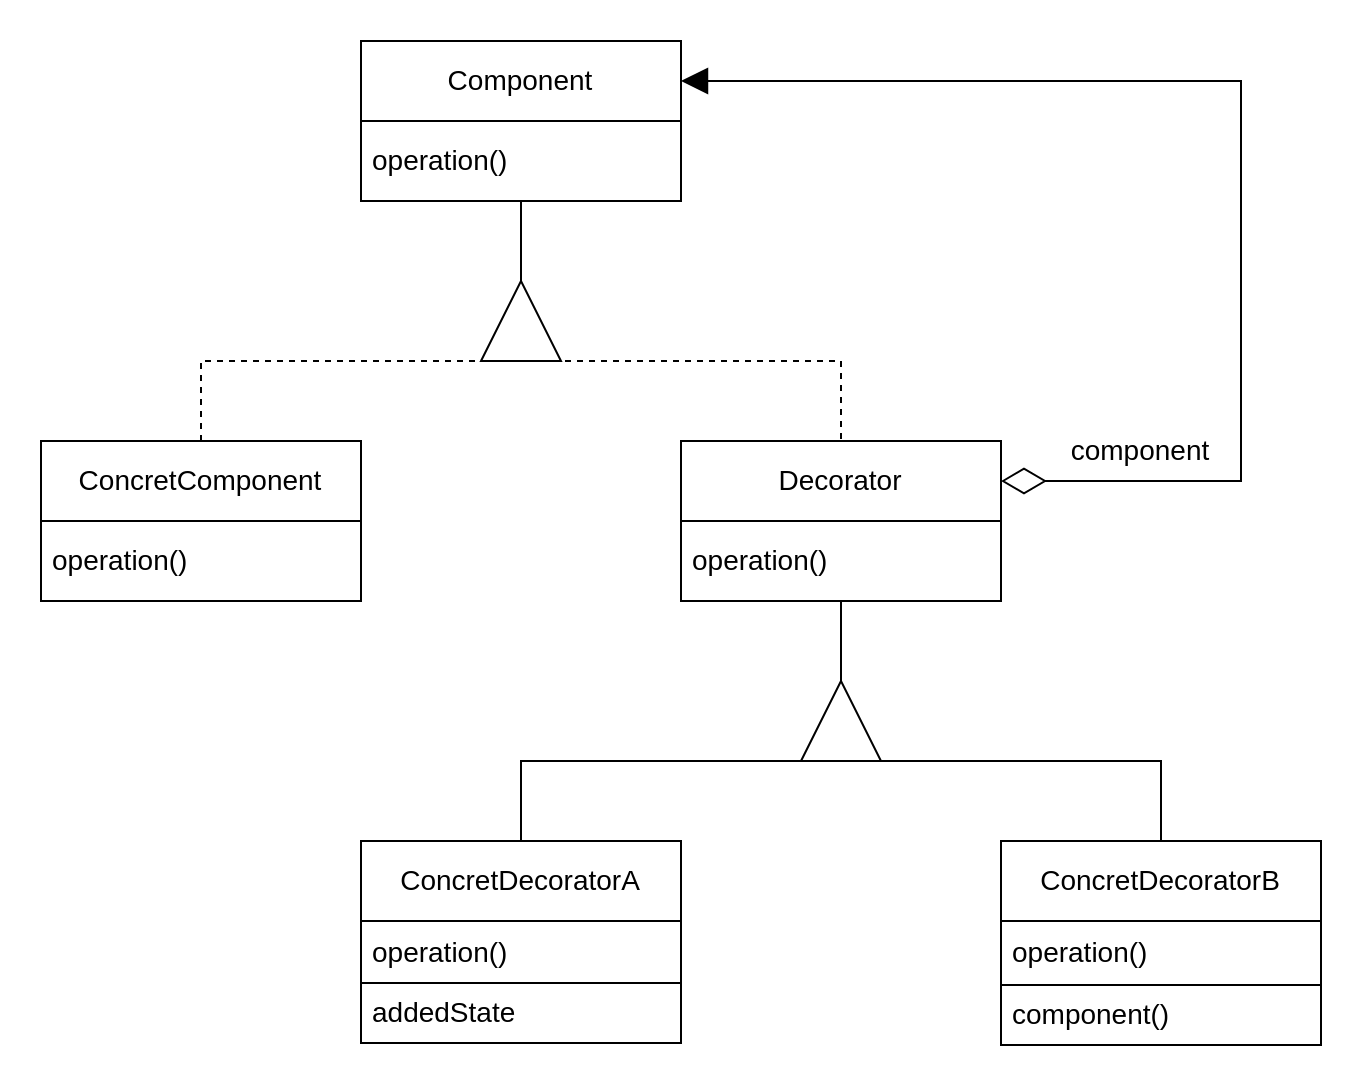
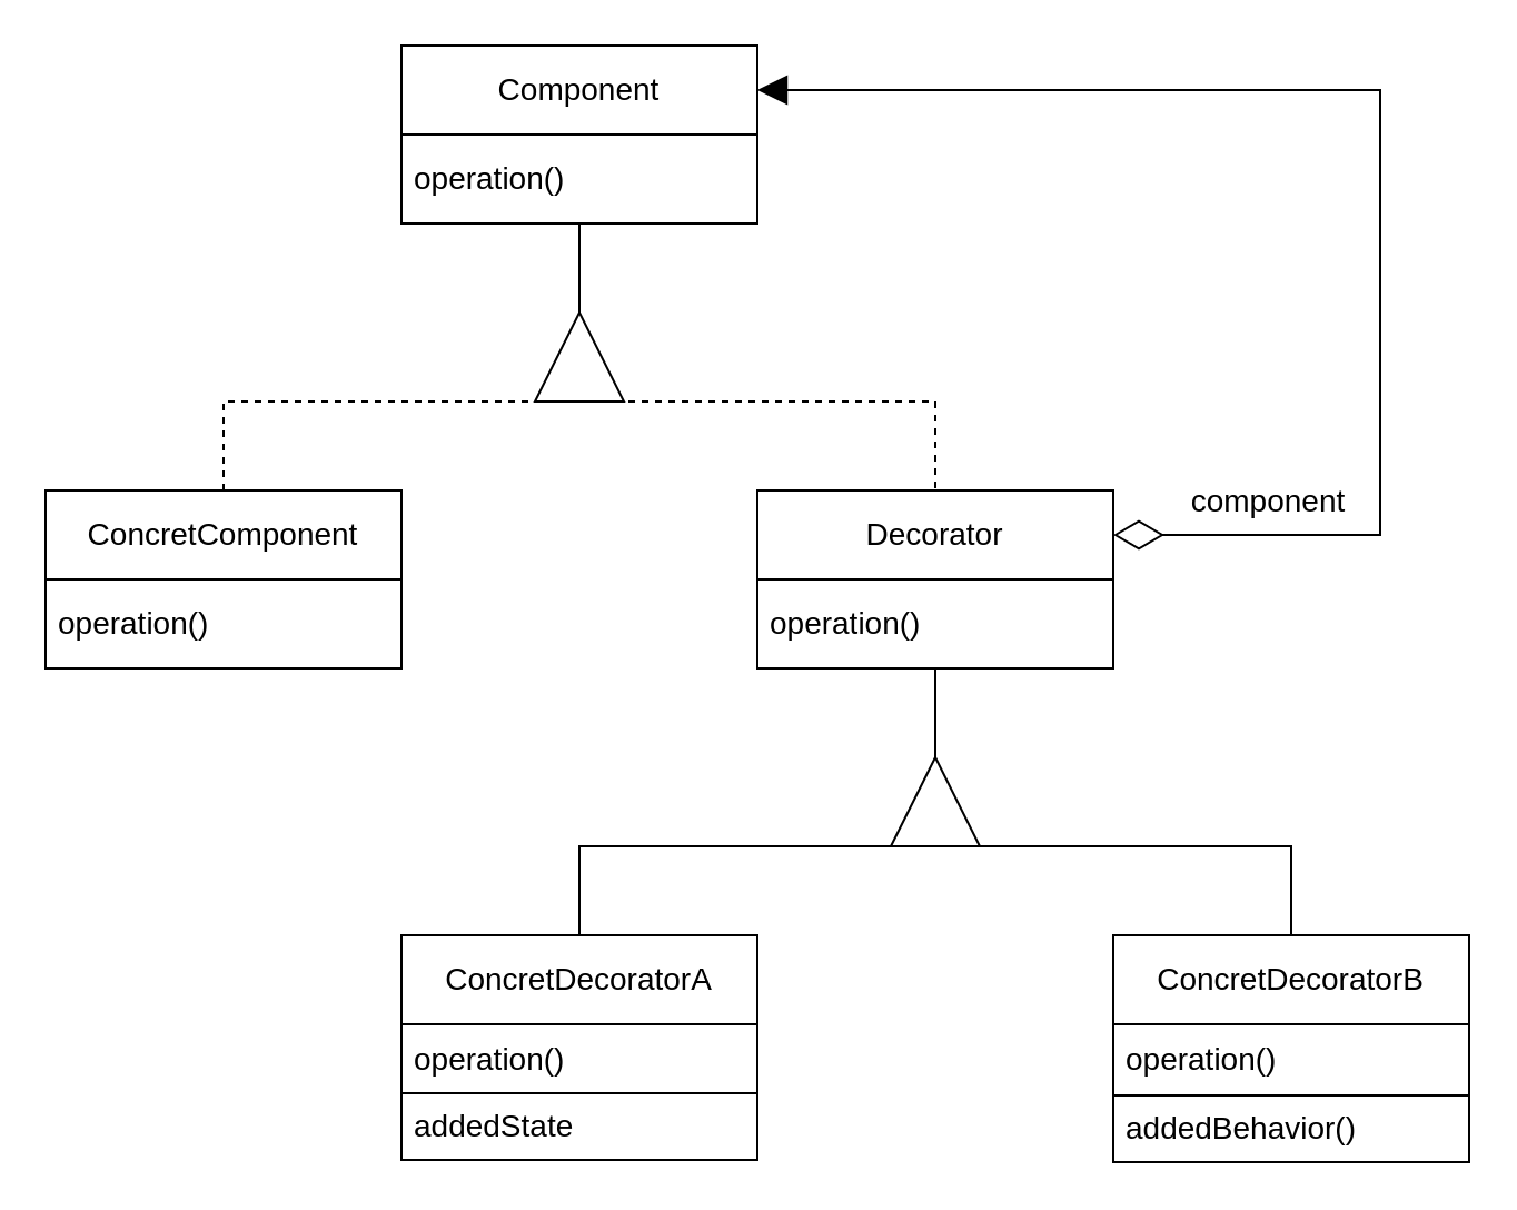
- <mxCell id="21" value="component()" style="text;strokeColor=default;fillColor=none;align=left;verticalAlign=middle;spacingLeft=4;spacingRight=4;overflow=hidden;points=[[0,0.5],[1,0.5]];portConstraint=eastwest;rotatable=0;whiteSpace=wrap;html=1;fontSize=14;" vertex="1" parent="19"><mxGeometry y="72" width="160" height="30" as="geometry" /></mxCell>
+ <mxCell id="21" value="addedBehavior()" style="text;strokeColor=default;fillColor=none;align=left;verticalAlign=middle;spacingLeft=4;spacingRight=4;overflow=hidden;points=[[0,0.5],[1,0.5]];portConstraint=eastwest;rotatable=0;whiteSpace=wrap;html=1;fontSize=14;" vertex="1" parent="19"><mxGeometry y="72" width="160" height="30" as="geometry" /></mxCell>
